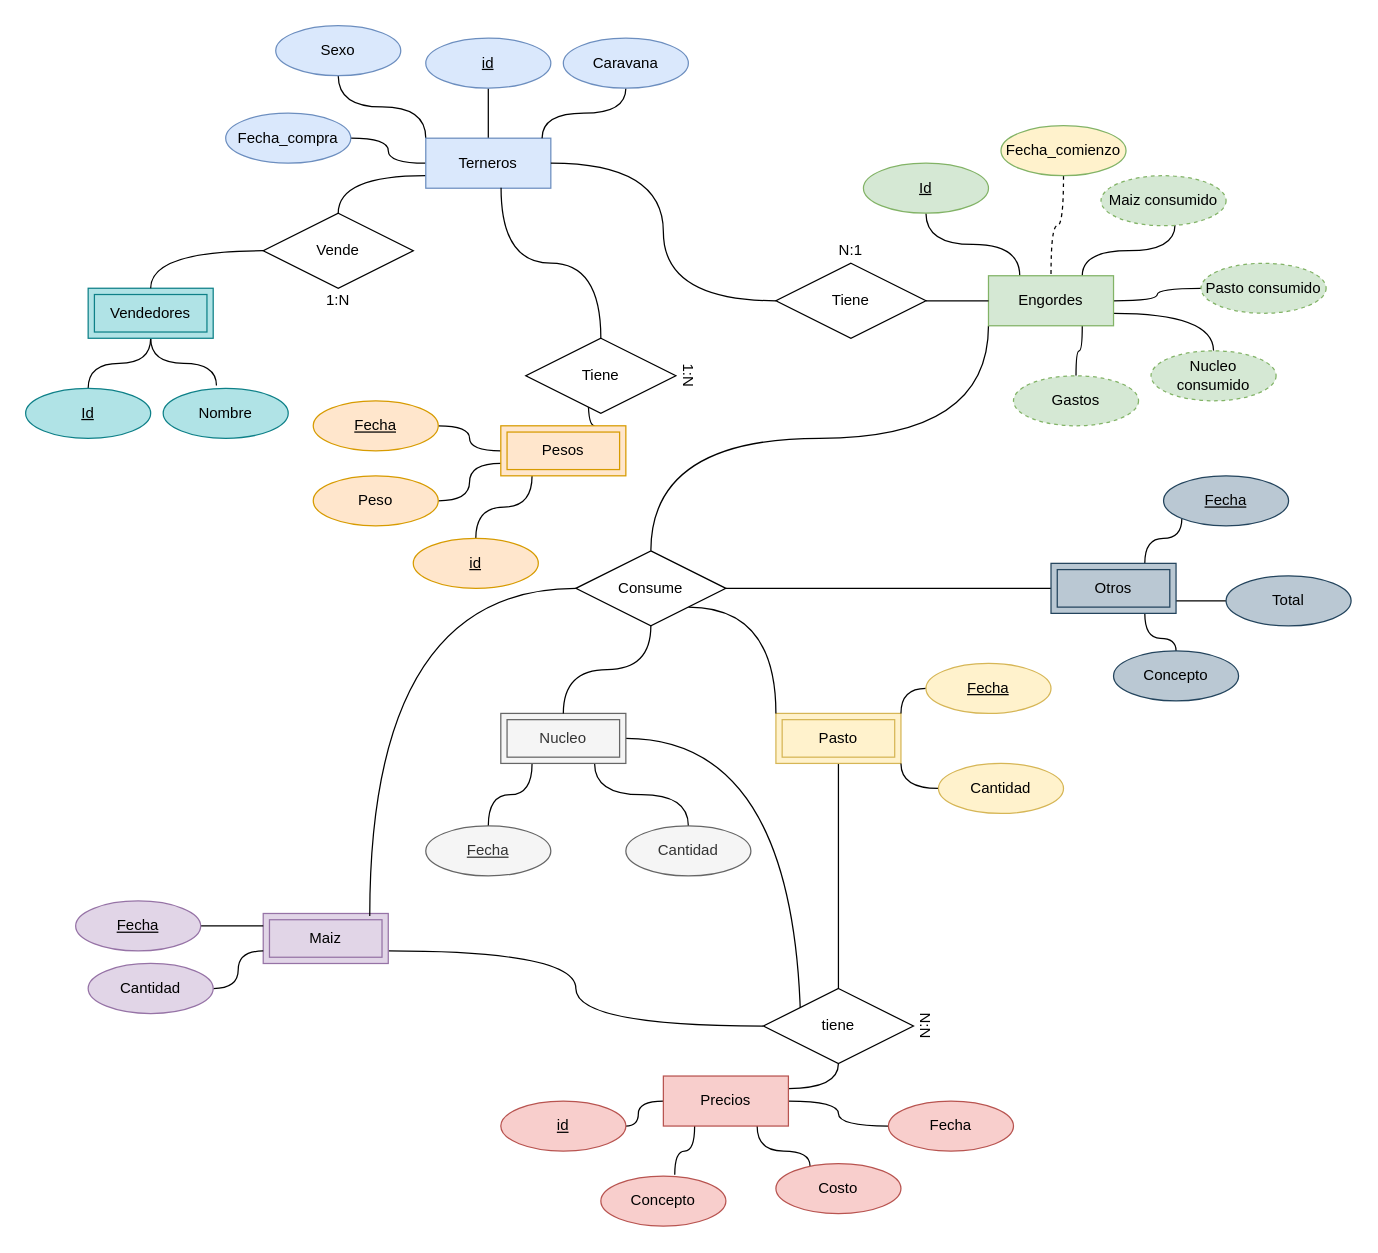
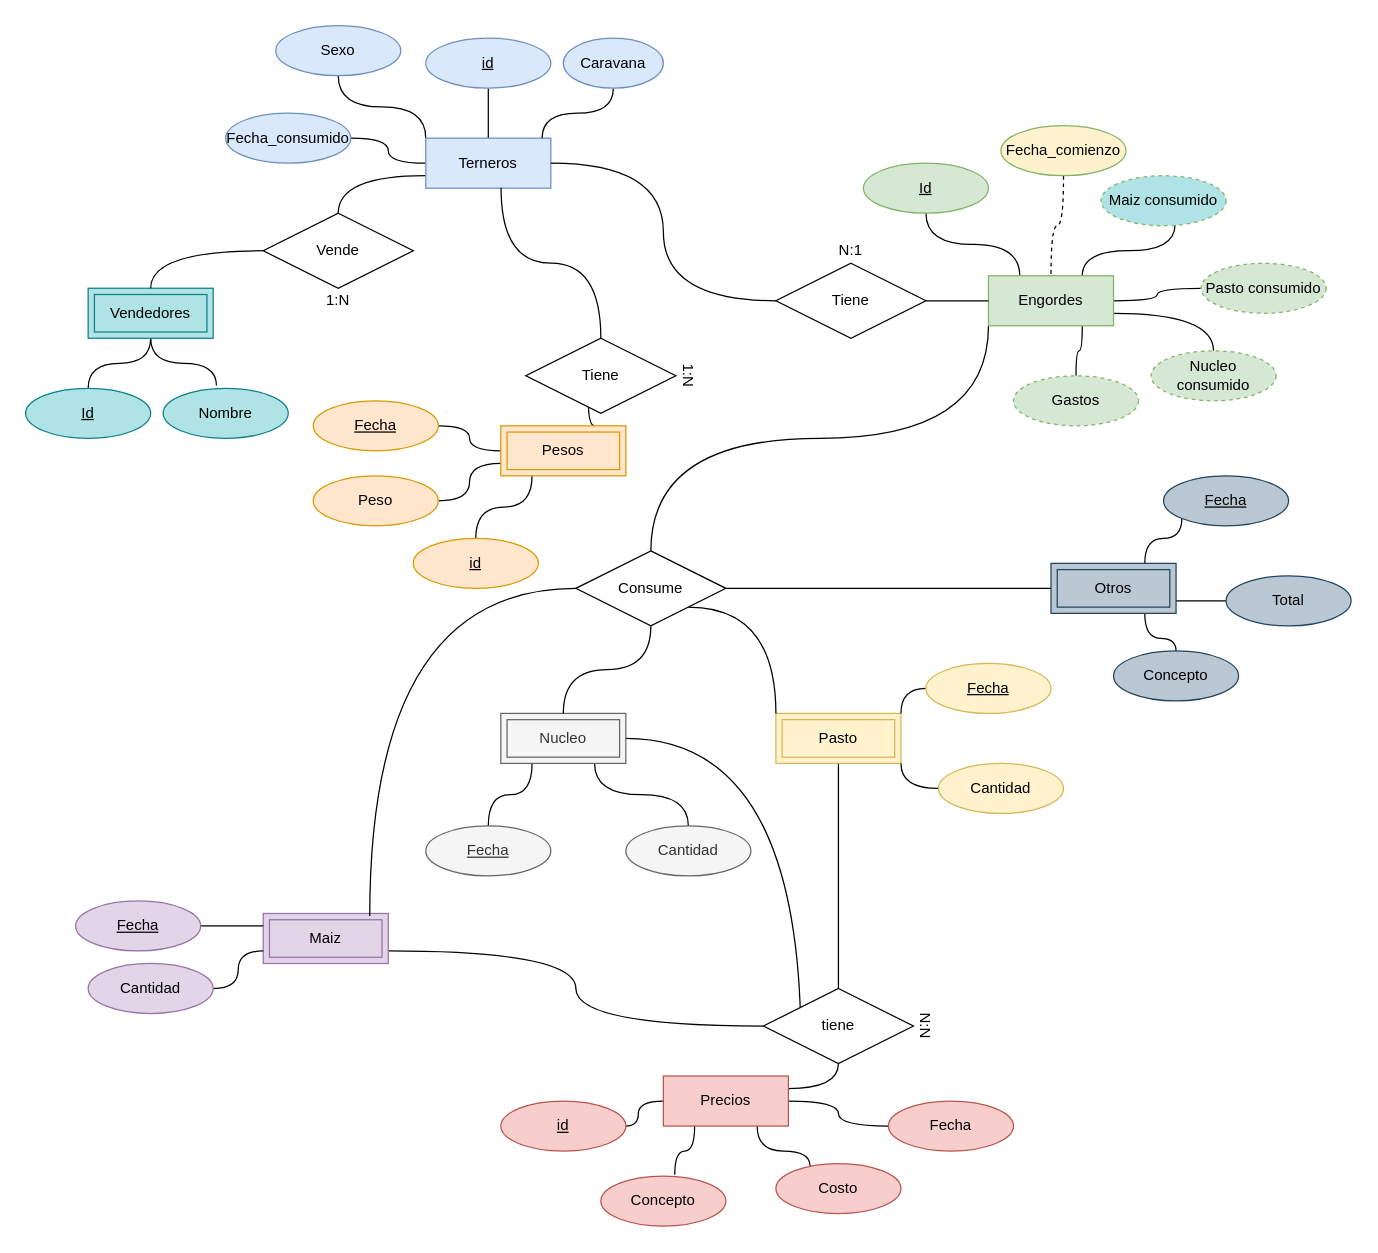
- <mxCell id="90" value="Caravana" style="ellipse;whiteSpace=wrap;html=1;align=center;fillColor=#dae8fc;strokeColor=#6c8ebf;" vertex="1" parent="1"><mxGeometry x="450" y="30" width="100" height="40" as="geometry" /></mxCell>
+ <mxCell id="90" value="Caravana" style="ellipse;whiteSpace=wrap;html=1;align=center;fillColor=#dae8fc;strokeColor=#6c8ebf;" vertex="1" parent="1"><mxGeometry x="450" y="30" width="80" height="40" as="geometry" /></mxCell>
- <mxCell id="15" value="Fecha_compra" style="ellipse;whiteSpace=wrap;html=1;align=center;fillColor=#dae8fc;strokeColor=#6c8ebf;" parent="1" vertex="1"><mxGeometry x="180" y="90" width="100" height="40" as="geometry" /></mxCell>
+ <mxCell id="15" value="Fecha_consumido" style="ellipse;whiteSpace=wrap;html=1;align=center;fillColor=#dae8fc;strokeColor=#6c8ebf;" parent="1" vertex="1"><mxGeometry x="180" y="90" width="100" height="40" as="geometry" /></mxCell>
- <mxCell id="19" value="Maiz consumido" style="ellipse;whiteSpace=wrap;html=1;align=center;fillColor=#d5e8d4;strokeColor=#82b366;dashed=1;" parent="1" vertex="1"><mxGeometry x="880" y="140" width="100" height="40" as="geometry" /></mxCell>
+ <mxCell id="19" value="Maiz consumido" style="ellipse;whiteSpace=wrap;html=1;align=center;fillColor=#b0e3e6;strokeColor=#82b366;dashed=1;" parent="1" vertex="1"><mxGeometry x="880" y="140" width="100" height="40" as="geometry" /></mxCell>
